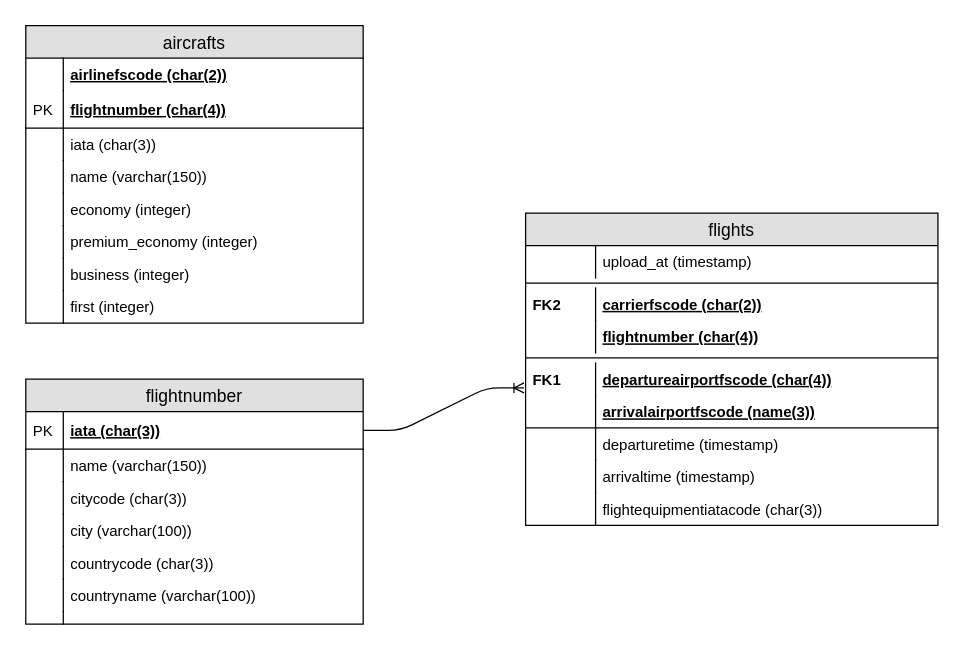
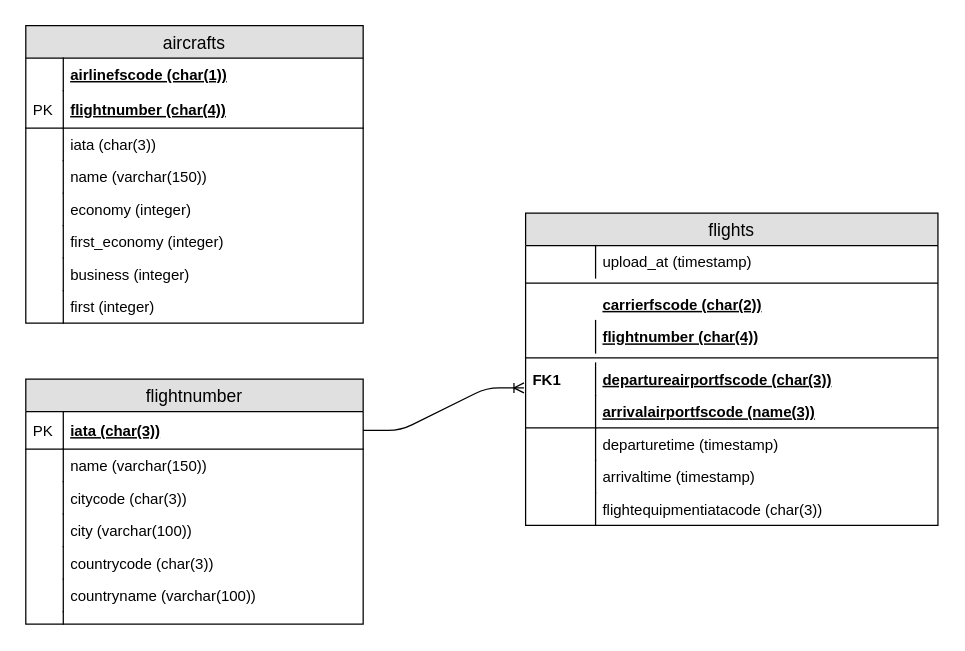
- <mxCell id="38" value="airlinefscode (char(2))" style="shape=partialRectangle;top=0;left=0;right=0;bottom=0;align=left;verticalAlign=top;fillColor=none;spacingLeft=34;spacingRight=4;overflow=hidden;rotatable=0;points=[[0,0.5],[1,0.5]];portConstraint=eastwest;dropTarget=0;fontSize=12;fontStyle=5" vertex="1" parent="37"><mxGeometry y="26" width="270" height="26" as="geometry" /></mxCell>
+ <mxCell id="38" value="airlinefscode (char(1))" style="shape=partialRectangle;top=0;left=0;right=0;bottom=0;align=left;verticalAlign=top;fillColor=none;spacingLeft=34;spacingRight=4;overflow=hidden;rotatable=0;points=[[0,0.5],[1,0.5]];portConstraint=eastwest;dropTarget=0;fontSize=12;fontStyle=5" vertex="1" parent="37"><mxGeometry y="26" width="270" height="26" as="geometry" /></mxCell>
- <mxCell id="48" value="premium_economy (integer)" style="shape=partialRectangle;top=0;left=0;right=0;bottom=0;align=left;verticalAlign=top;fillColor=none;spacingLeft=34;spacingRight=4;overflow=hidden;rotatable=0;points=[[0,0.5],[1,0.5]];portConstraint=eastwest;dropTarget=0;fontSize=12;" vertex="1" parent="37"><mxGeometry y="160" width="270" height="26" as="geometry" /></mxCell>
+ <mxCell id="48" value="first_economy (integer)" style="shape=partialRectangle;top=0;left=0;right=0;bottom=0;align=left;verticalAlign=top;fillColor=none;spacingLeft=34;spacingRight=4;overflow=hidden;rotatable=0;points=[[0,0.5],[1,0.5]];portConstraint=eastwest;dropTarget=0;fontSize=12;" vertex="1" parent="37"><mxGeometry y="160" width="270" height="26" as="geometry" /></mxCell>
- <mxCell id="22" value="FK2" style="shape=partialRectangle;fontStyle=1;top=0;left=0;bottom=0;fillColor=none;align=left;verticalAlign=middle;spacingLeft=4;spacingRight=4;overflow=hidden;rotatable=0;points=[];portConstraint=eastwest;part=1;fontSize=12;" vertex="1" connectable="0" parent="21"><mxGeometry width="56" height="26" as="geometry" /></mxCell>
- <mxCell id="26" value="departureairportfscode (char(4))" style="shape=partialRectangle;top=0;left=0;right=0;bottom=0;align=left;verticalAlign=middle;fillColor=none;spacingLeft=60;spacingRight=4;overflow=hidden;rotatable=0;points=[[0,0.5],[1,0.5]];portConstraint=eastwest;dropTarget=0;fontStyle=5;fontSize=12;" vertex="1" parent="17"><mxGeometry y="120" width="330" height="26" as="geometry" /></mxCell>
+ <mxCell id="26" value="departureairportfscode (char(3))" style="shape=partialRectangle;top=0;left=0;right=0;bottom=0;align=left;verticalAlign=middle;fillColor=none;spacingLeft=60;spacingRight=4;overflow=hidden;rotatable=0;points=[[0,0.5],[1,0.5]];portConstraint=eastwest;dropTarget=0;fontStyle=5;fontSize=12;" vertex="1" parent="17"><mxGeometry y="120" width="330" height="26" as="geometry" /></mxCell>
